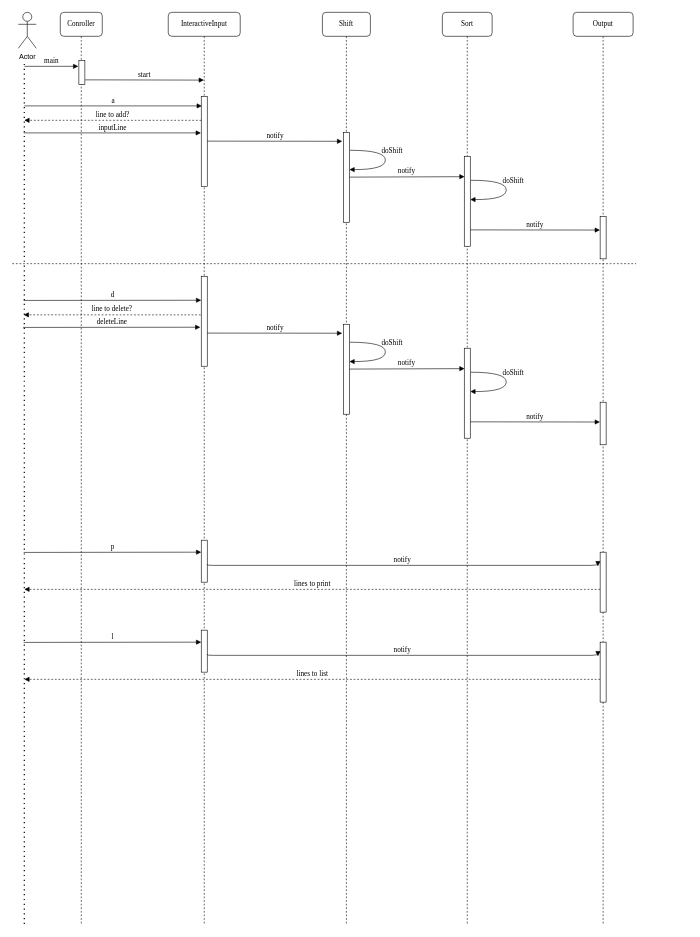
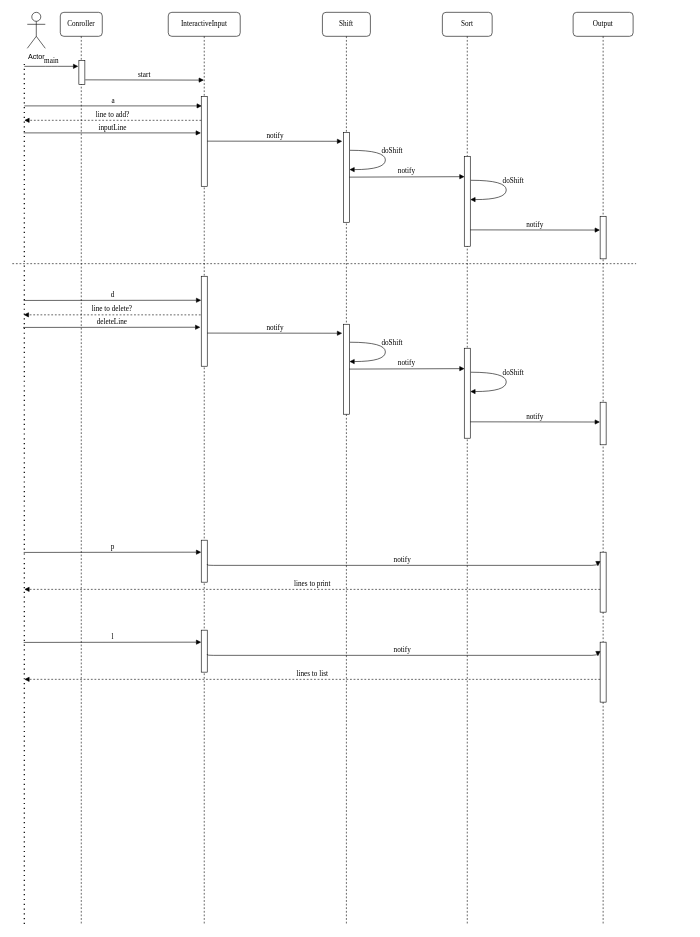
- <mxCell id="8" value="Actor" style="shape=umlActor;verticalLabelPosition=bottom;verticalAlign=top;html=1;outlineConnect=0;" parent="1" vertex="1"><mxGeometry x="30" y="20" width="30" height="60" as="geometry" /></mxCell>
+ <mxCell id="8" value="Actor" style="shape=umlActor;verticalLabelPosition=bottom;verticalAlign=top;html=1;outlineConnect=0;" parent="1" vertex="1"><mxGeometry x="45" y="20" width="30" height="60" as="geometry" /></mxCell>
